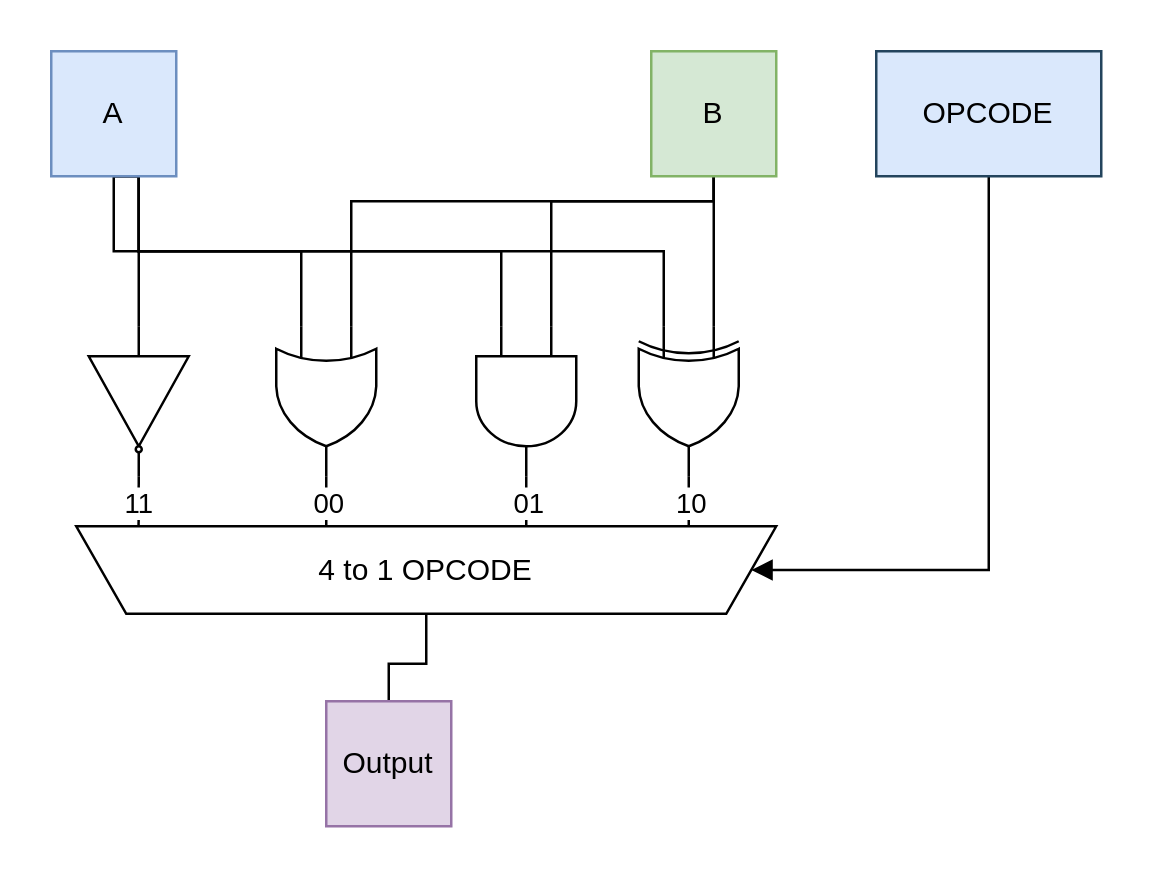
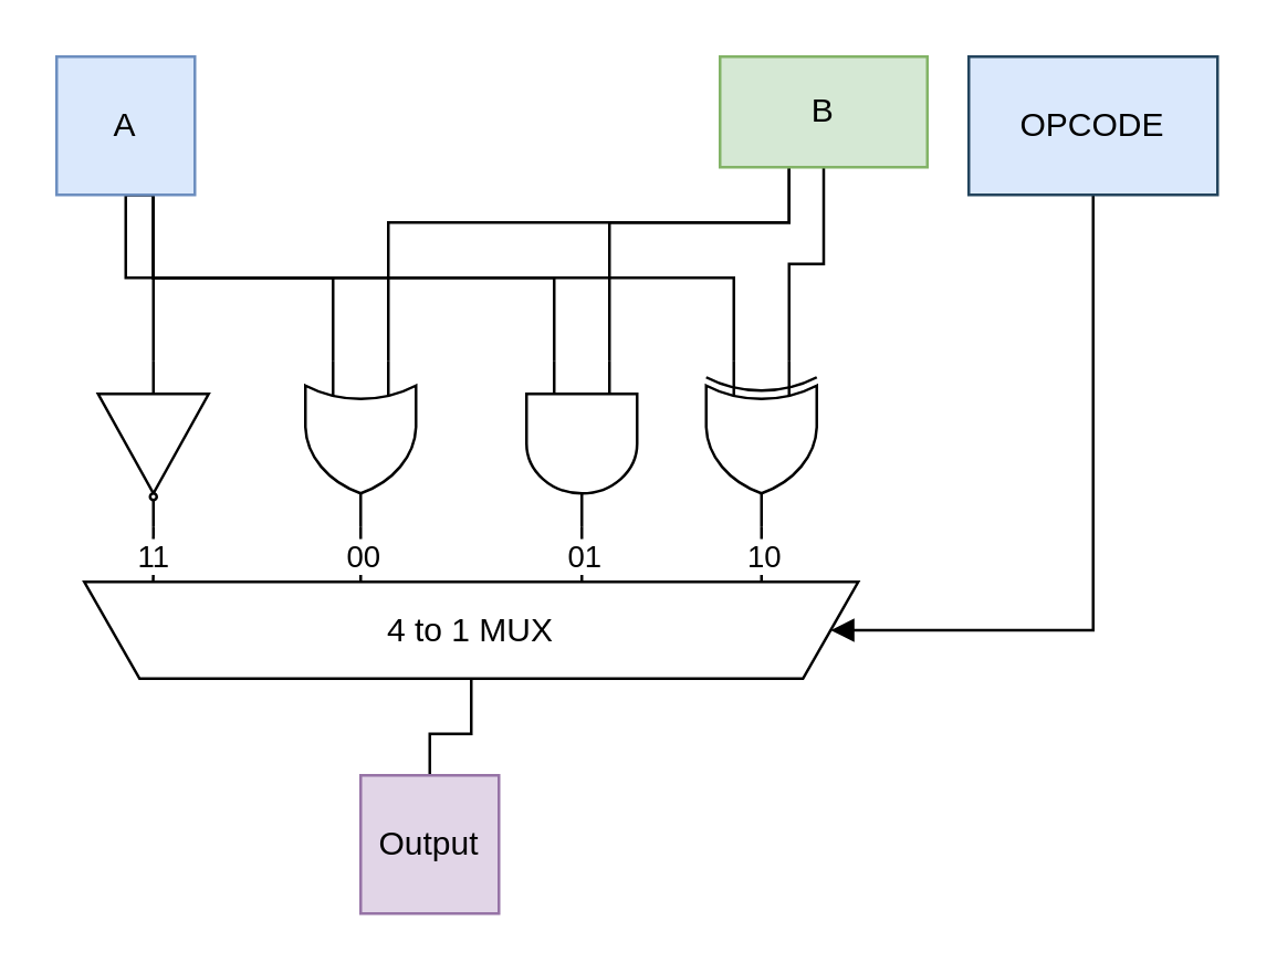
- <mxCell id="10" value="B" style="rounded=0;whiteSpace=wrap;html=1;fillColor=#d5e8d4;strokeColor=#82b366;" parent="1" vertex="1"><mxGeometry x="260" y="20" width="50" height="50" as="geometry" /></mxCell>
+ <mxCell id="10" value="B" style="rounded=0;whiteSpace=wrap;html=1;fillColor=#d5e8d4;strokeColor=#82b366;" parent="1" vertex="1"><mxGeometry x="260" y="20" width="75" height="40" as="geometry" /></mxCell>
- <mxCell id="26" value="4 to 1 OPCODE" style="shape=trapezoid;perimeter=trapezoidPerimeter;whiteSpace=wrap;html=1;fixedSize=1;direction=west;" parent="1" vertex="1"><mxGeometry x="30" y="210" width="280" height="35" as="geometry" /></mxCell>
+ <mxCell id="26" value="4 to 1 MUX" style="shape=trapezoid;perimeter=trapezoidPerimeter;whiteSpace=wrap;html=1;fixedSize=1;direction=west;" parent="1" vertex="1"><mxGeometry x="30" y="210" width="280" height="35" as="geometry" /></mxCell>
